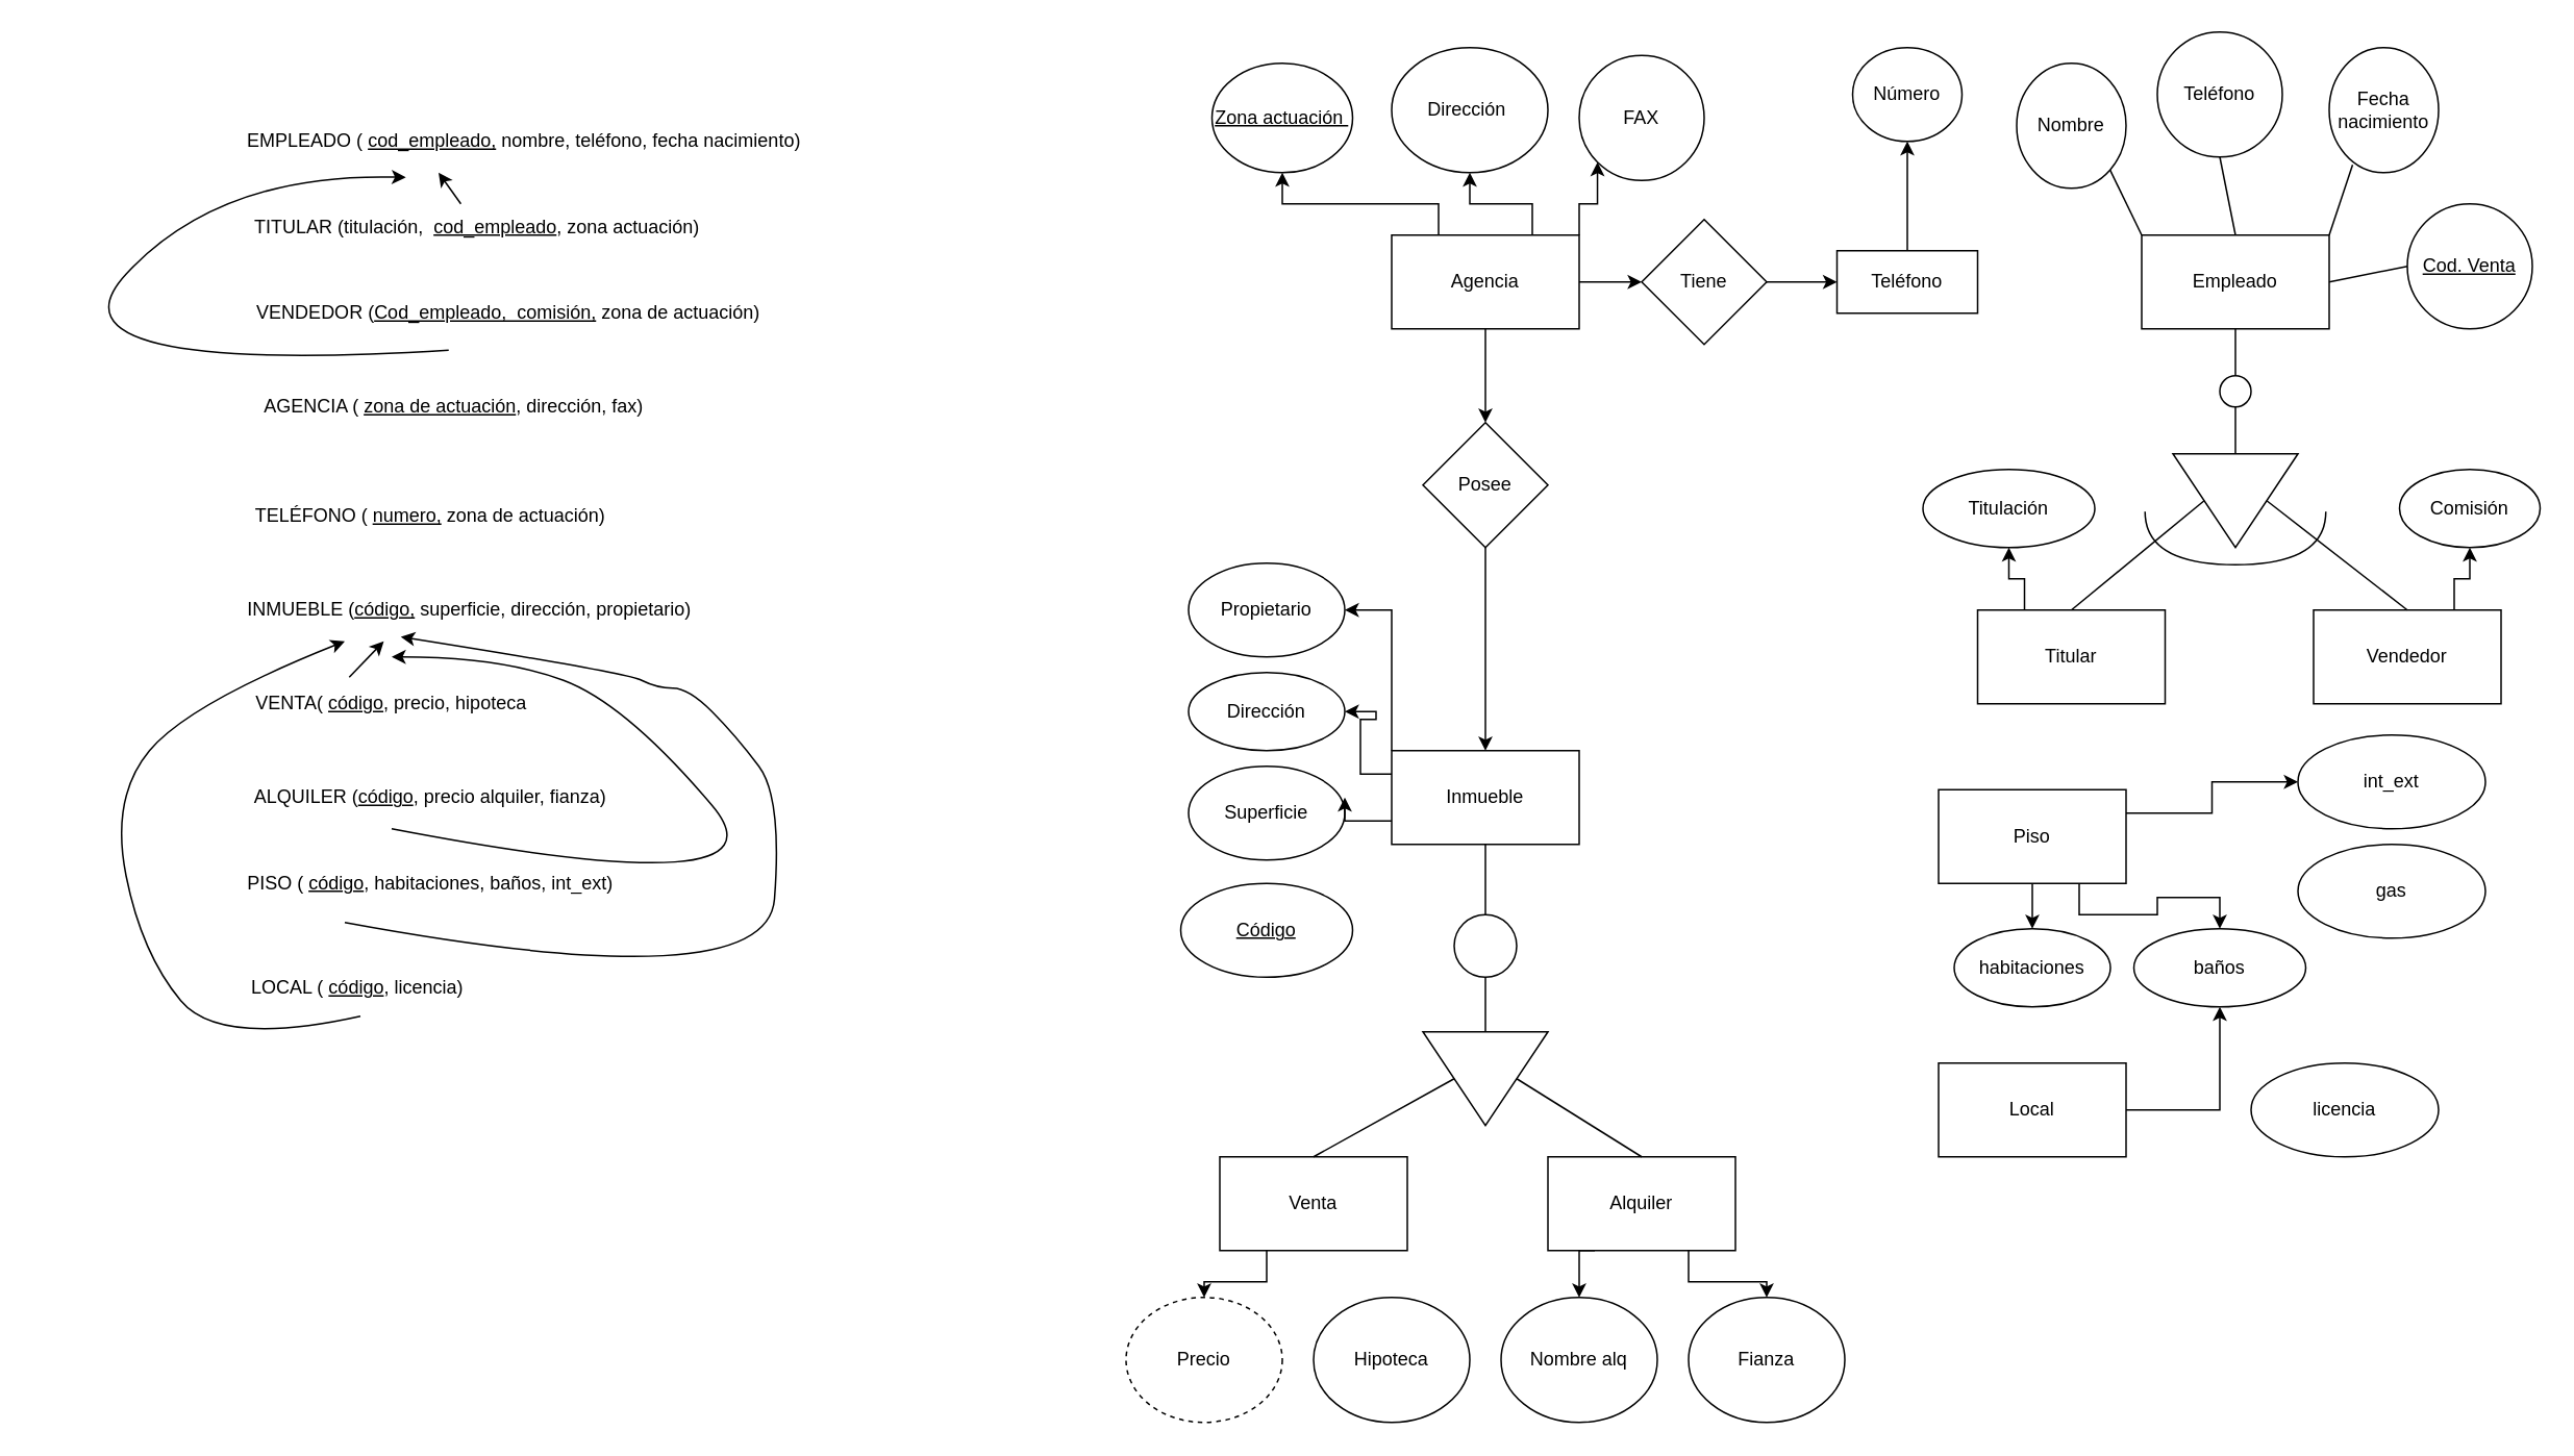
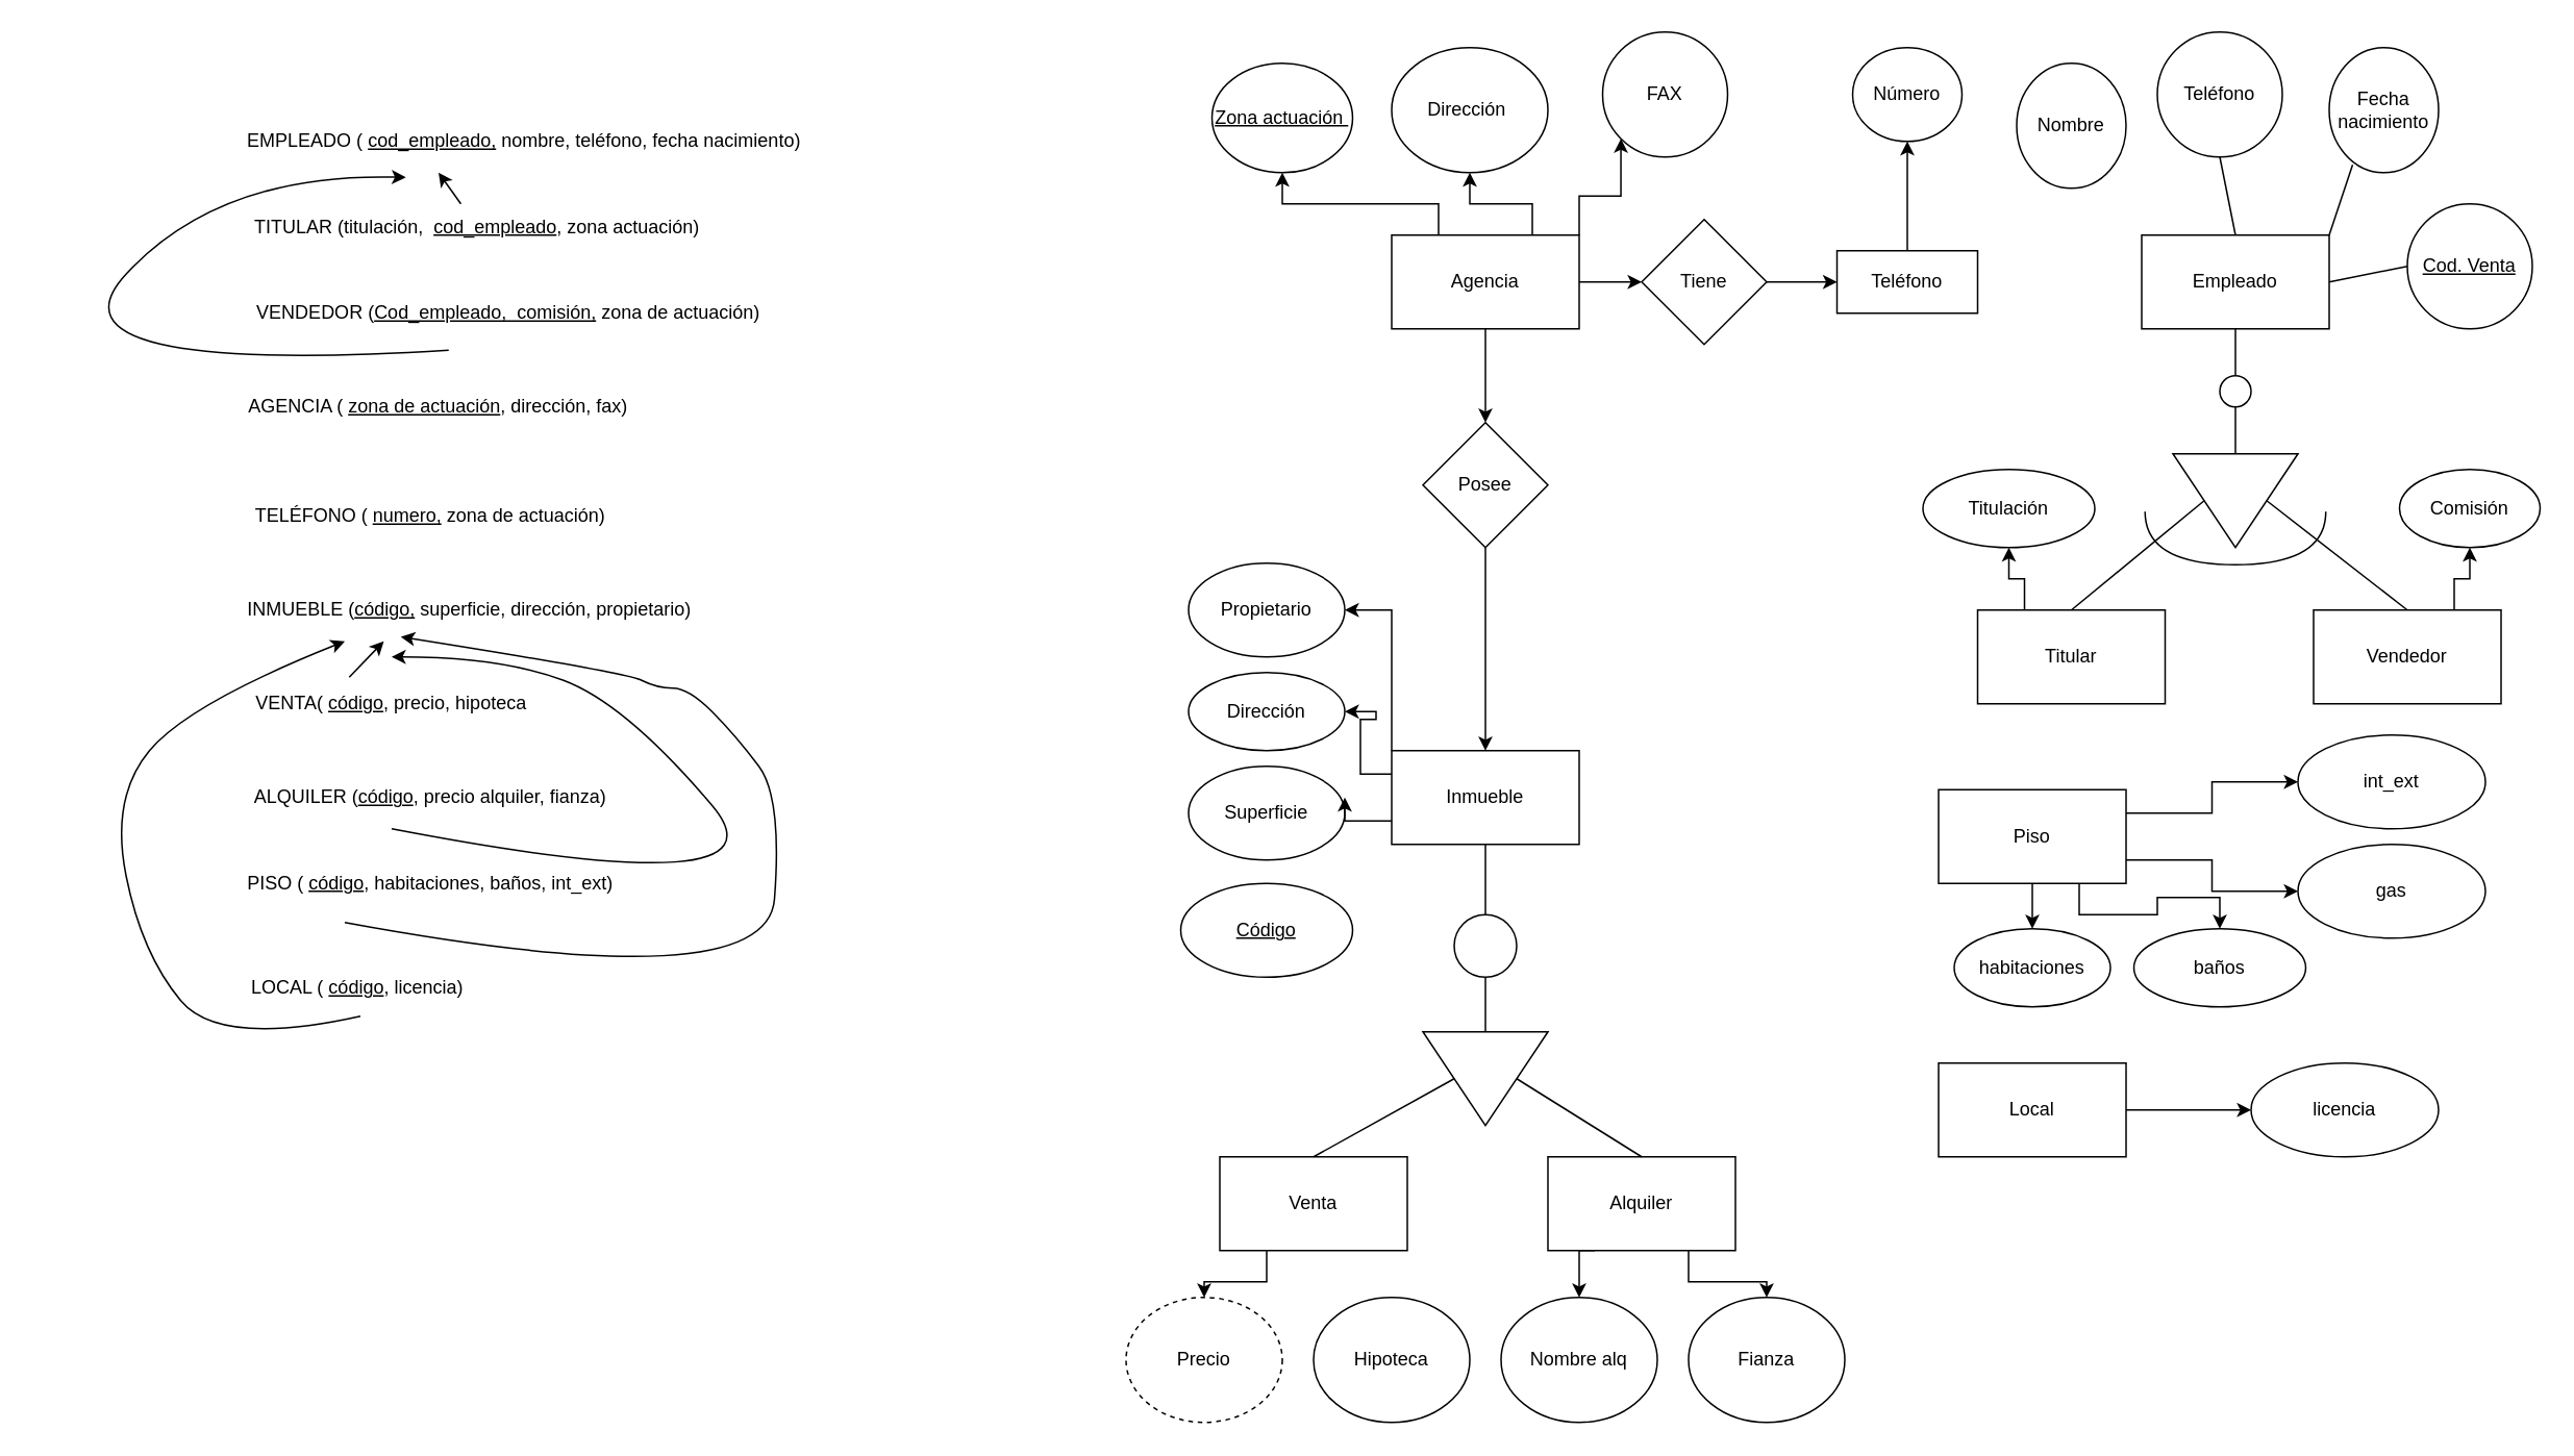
- <mxCell id="46" value="FAX" style="ellipse;whiteSpace=wrap;html=1;" parent="1" vertex="1"><mxGeometry x="1010" y="35" width="80" height="80" as="geometry" /></mxCell>
+ <mxCell id="46" value="FAX" style="ellipse;whiteSpace=wrap;html=1;" parent="1" vertex="1"><mxGeometry x="1025" y="20" width="80" height="80" as="geometry" /></mxCell>
- <mxCell id="29" value="" style="endArrow=none;html=1;rounded=0;entryX=0;entryY=0;entryDx=0;entryDy=0;exitX=1;exitY=1;exitDx=0;exitDy=0;" parent="1" source="16" target="9" edge="1"><mxGeometry width="50" height="50" relative="1" as="geometry"><mxPoint x="1230" y="270" as="sourcePoint" /><mxPoint x="1280" y="220" as="targetPoint" /></mxGeometry></mxCell>
- <mxCell id="80" value="AGENCIA (&amp;nbsp;&lt;u&gt;zona de actuación&lt;/u&gt;, dirección, fax)" style="text;html=1;whiteSpace=wrap;strokeColor=none;fillColor=none;align=center;verticalAlign=middle;rounded=0;" vertex="1" parent="1"><mxGeometry x="100" y="240" width="380" height="40" as="geometry" /></mxCell>
+ <mxCell id="80" value="AGENCIA (&amp;nbsp;&lt;u&gt;zona de actuación&lt;/u&gt;, dirección, fax)" style="text;html=1;whiteSpace=wrap;strokeColor=none;fillColor=none;align=center;verticalAlign=middle;rounded=0;" vertex="1" parent="1"><mxGeometry x="90" y="240" width="380" height="40" as="geometry" /></mxCell>
+ <mxCell id="68" style="edgeStyle=orthogonalEdgeStyle;rounded=0;orthogonalLoop=1;jettySize=auto;html=1;exitX=1;exitY=0.75;exitDx=0;exitDy=0;entryX=0;entryY=0.5;entryDx=0;entryDy=0;" parent="1" source="69" target="75" edge="1"><mxGeometry relative="1" as="geometry" /></mxCell>
- <mxCell id="70" style="edgeStyle=orthogonalEdgeStyle;rounded=0;orthogonalLoop=1;jettySize=auto;html=1;exitX=1;exitY=0.5;exitDx=0;exitDy=0;" parent="1" source="71" target="73" edge="1"><mxGeometry relative="1" as="geometry" /></mxCell>
+ <mxCell id="70" style="edgeStyle=orthogonalEdgeStyle;rounded=0;orthogonalLoop=1;jettySize=auto;html=1;exitX=1;exitY=0.5;exitDx=0;exitDy=0;entryX=0;entryY=0.5;entryDx=0;entryDy=0;" parent="1" source="71" target="74" edge="1"><mxGeometry relative="1" as="geometry" /></mxCell>
